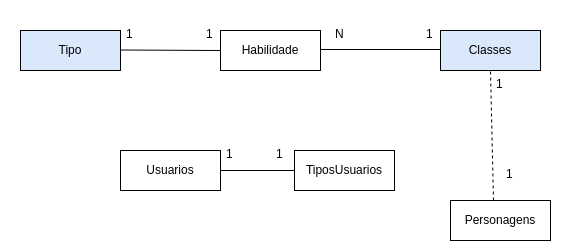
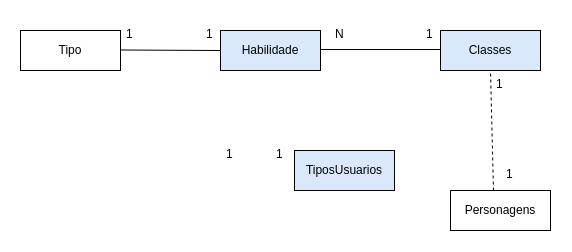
- <mxCell id="2" value="Tipo" style="whiteSpace=wrap;html=1;align=center;fillColor=#dae8fc;" vertex="1" parent="1"><mxGeometry x="20" y="30" width="100" height="40" as="geometry" /></mxCell>
+ <mxCell id="2" value="Tipo" style="whiteSpace=wrap;html=1;align=center;" vertex="1" parent="1"><mxGeometry x="20" y="30" width="100" height="40" as="geometry" /></mxCell>
- <mxCell id="3" value="Habilidade" style="whiteSpace=wrap;html=1;align=center;" vertex="1" parent="1"><mxGeometry x="220" y="30" width="100" height="40" as="geometry" /></mxCell>
+ <mxCell id="3" value="Habilidade" style="whiteSpace=wrap;html=1;align=center;fillColor=#dae8fc;" vertex="1" parent="1"><mxGeometry x="220" y="30" width="100" height="40" as="geometry" /></mxCell>
- <mxCell id="6" value="Usuarios" style="whiteSpace=wrap;html=1;align=center;" vertex="1" parent="1"><mxGeometry x="120" y="150" width="100" height="40" as="geometry" /></mxCell>
- <mxCell id="17" value="" style="endArrow=none;html=1;rounded=0;exitX=1;exitY=0.5;exitDx=0;exitDy=0;entryX=0;entryY=0.5;entryDx=0;entryDy=0;" edge="1" parent="1" source="6" target="7"><mxGeometry relative="1" as="geometry"><mxPoint x="260" y="220" as="sourcePoint" /><mxPoint x="420" y="220" as="targetPoint" /></mxGeometry></mxCell>
- <mxCell id="7" value="TiposUsuarios" style="whiteSpace=wrap;html=1;align=center;" vertex="1" parent="1"><mxGeometry x="294" y="150" width="100" height="40" as="geometry" /></mxCell>
+ <mxCell id="7" value="TiposUsuarios" style="whiteSpace=wrap;html=1;align=center;fillColor=#dae8fc;" vertex="1" parent="1"><mxGeometry x="294" y="150" width="100" height="40" as="geometry" /></mxCell>
- <mxCell id="5" value="Personagens" style="whiteSpace=wrap;html=1;align=center;" vertex="1" parent="1"><mxGeometry x="450" y="200" width="100" height="40" as="geometry" /></mxCell>
+ <mxCell id="5" value="Personagens" style="whiteSpace=wrap;html=1;align=center;" vertex="1" parent="1"><mxGeometry x="450" y="190" width="100" height="40" as="geometry" /></mxCell>
